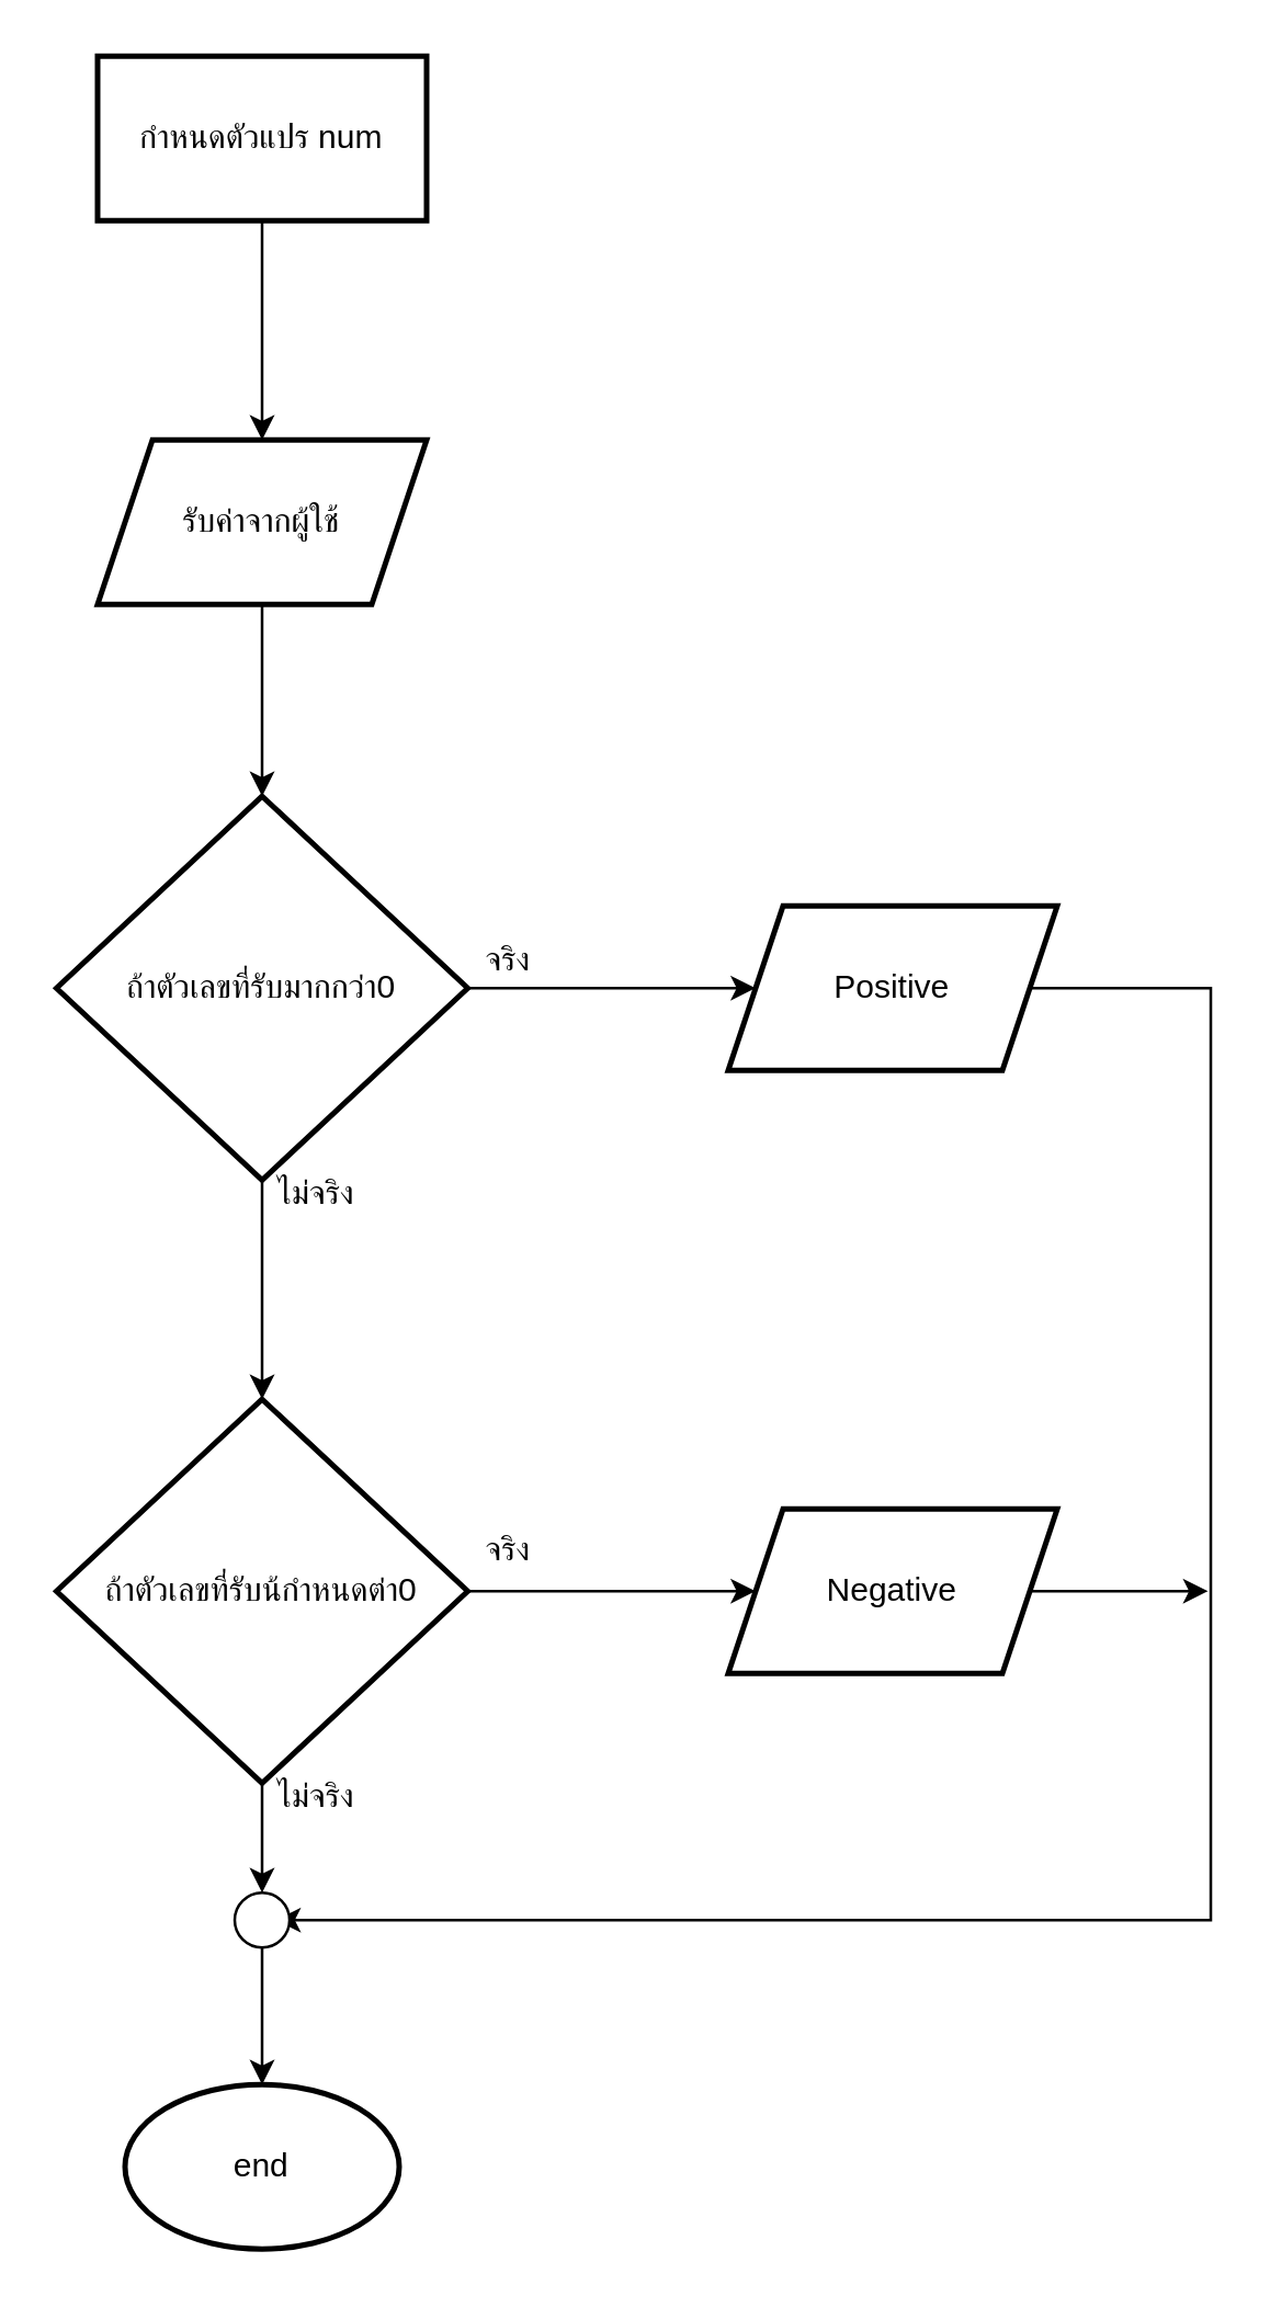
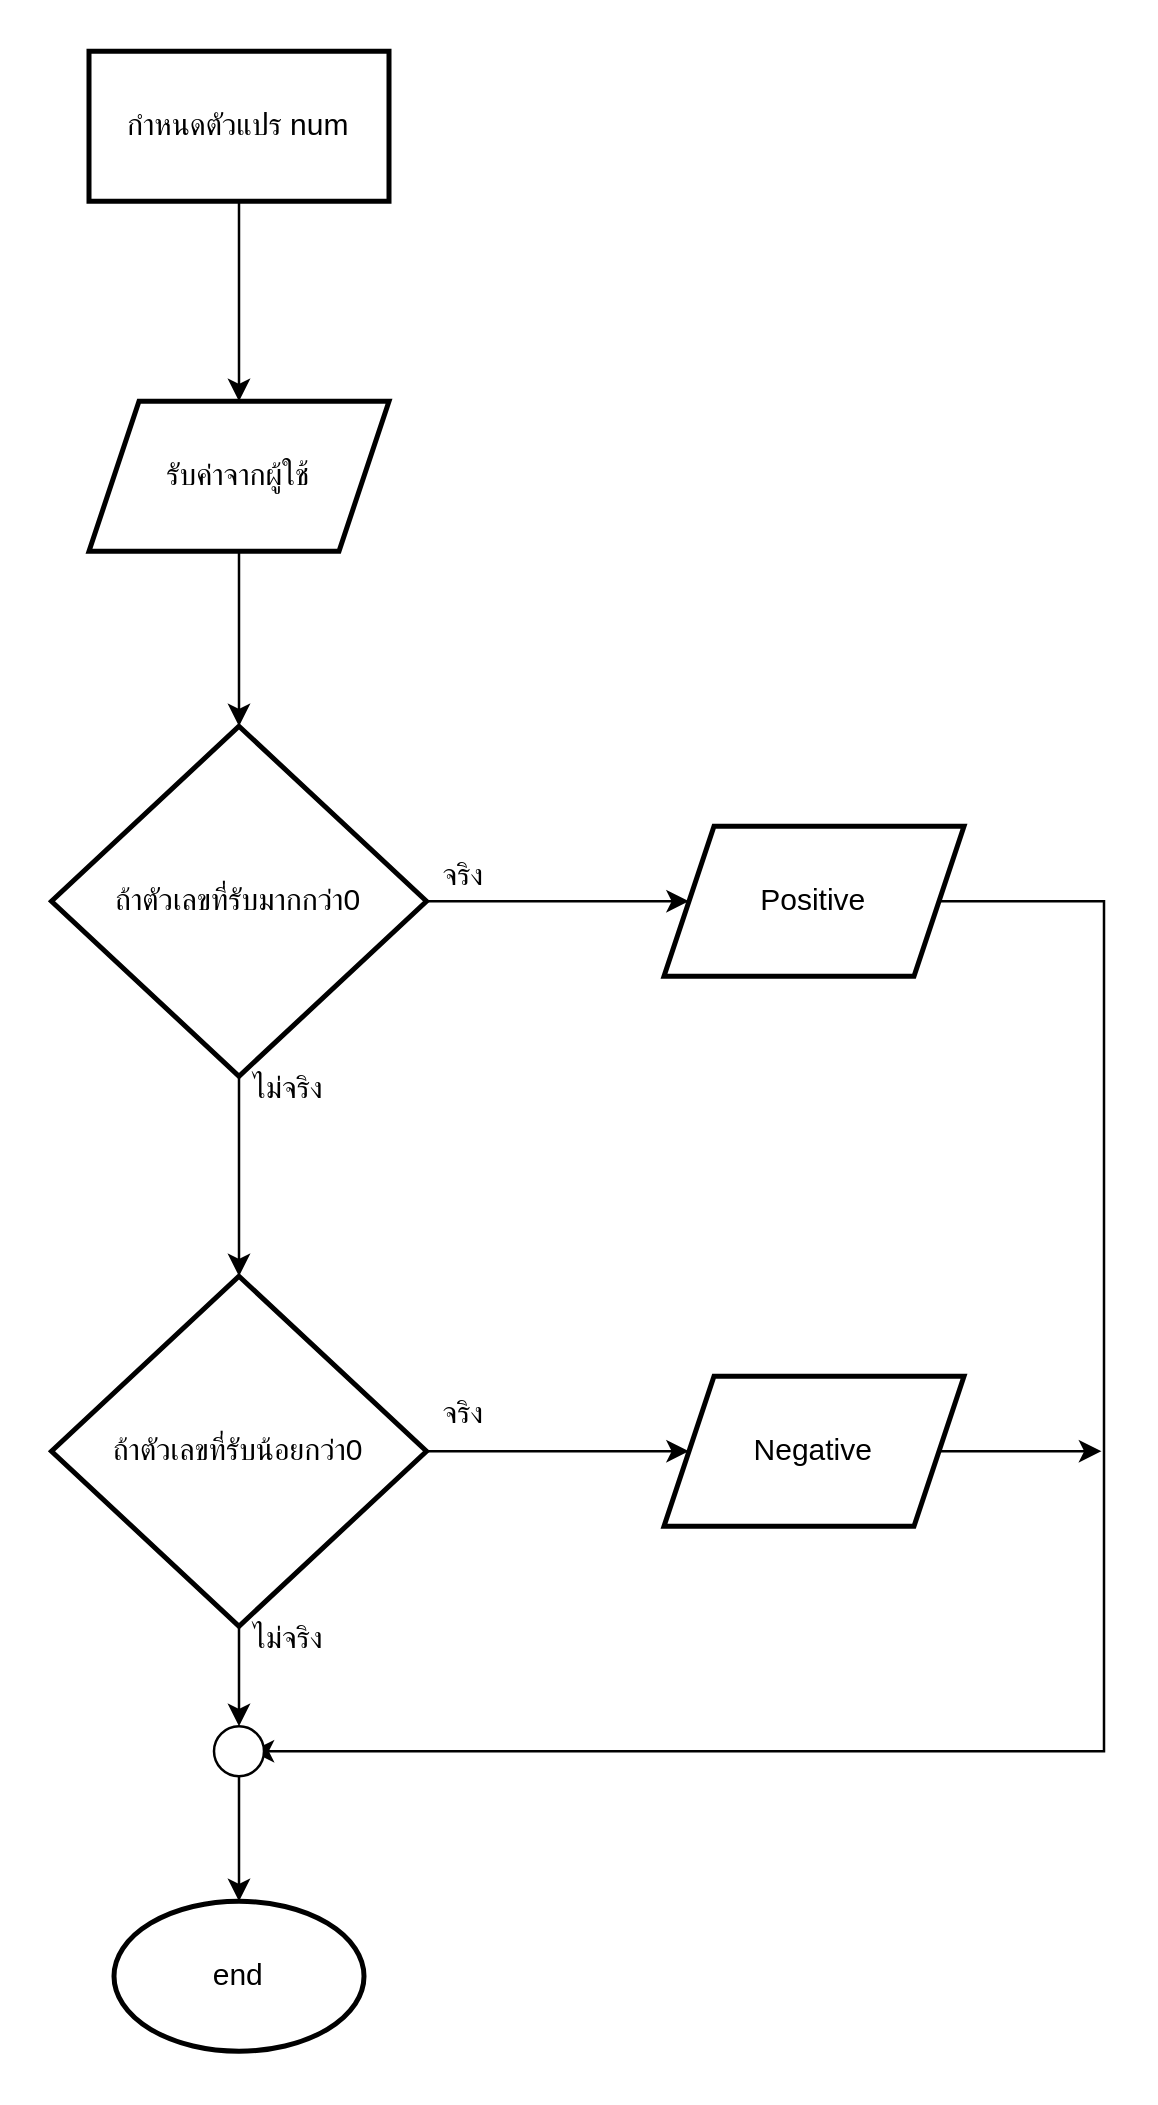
- <mxCell id="12" value="ถ้าตัวเลขที่รับน้กำหนดต่า0" style="rhombus;whiteSpace=wrap;html=1;strokeWidth=2;" vertex="1" parent="1"><mxGeometry x="20" y="510" width="150" height="140" as="geometry" /></mxCell>
+ <mxCell id="12" value="ถ้าตัวเลขที่รับน้อยกว่า0" style="rhombus;whiteSpace=wrap;html=1;strokeWidth=2;" vertex="1" parent="1"><mxGeometry x="20" y="510" width="150" height="140" as="geometry" /></mxCell>
